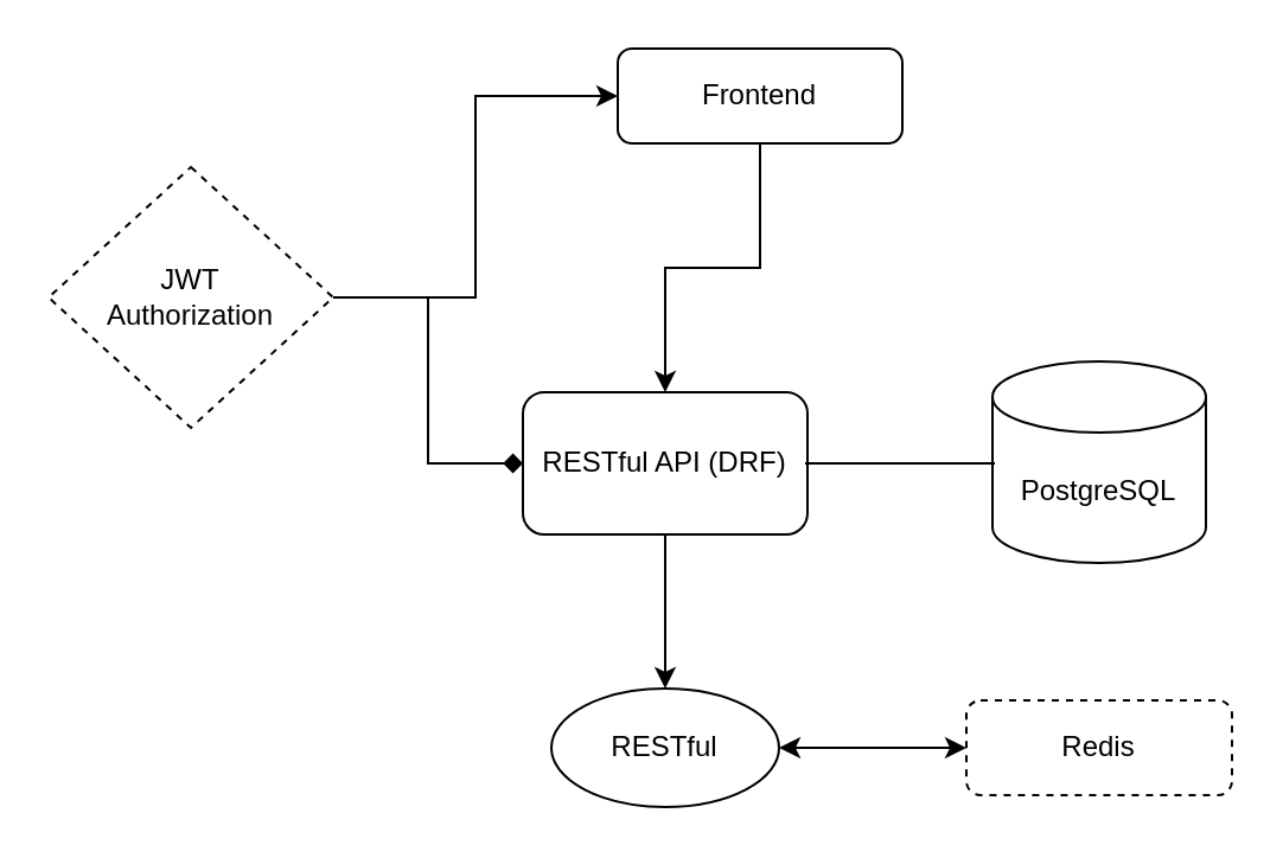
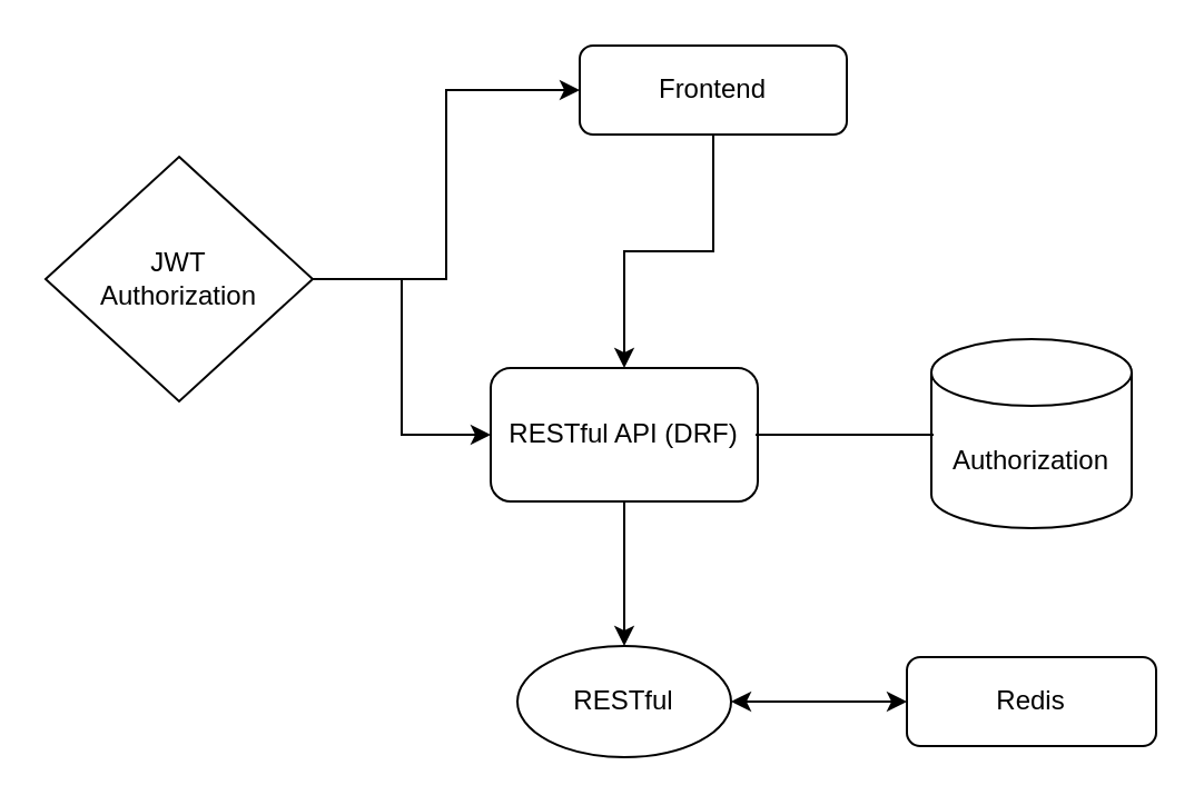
- <mxCell id="8" value="JWT&lt;div&gt;Authorization&lt;/div&gt;" style="rhombus;whiteSpace=wrap;html=1;dashed=1;" vertex="1" parent="1"><mxGeometry x="20" y="70" width="120" height="110" as="geometry" /></mxCell>
+ <mxCell id="8" value="JWT&lt;div&gt;Authorization&lt;/div&gt;" style="rhombus;whiteSpace=wrap;html=1;" vertex="1" parent="1"><mxGeometry x="20" y="70" width="120" height="110" as="geometry" /></mxCell>
- <mxCell id="7" style="edgeStyle=orthogonalEdgeStyle;rounded=0;orthogonalLoop=1;jettySize=auto;html=1;entryX=0;entryY=0.5;entryDx=0;entryDy=0;endArrow=diamond;" edge="1" parent="1" source="8" target="3"><mxGeometry relative="1" as="geometry" /></mxCell>
+ <mxCell id="7" style="edgeStyle=orthogonalEdgeStyle;rounded=0;orthogonalLoop=1;jettySize=auto;html=1;entryX=0;entryY=0.5;entryDx=0;entryDy=0;" edge="1" parent="1" source="8" target="3"><mxGeometry relative="1" as="geometry" /></mxCell>
- <mxCell id="9" value="PostgreSQL" style="shape=cylinder3;whiteSpace=wrap;html=1;boundedLbl=1;backgroundOutline=1;size=15;" vertex="1" parent="1"><mxGeometry x="418" y="152" width="90" height="85" as="geometry" /></mxCell>
+ <mxCell id="9" value="Authorization" style="shape=cylinder3;whiteSpace=wrap;html=1;boundedLbl=1;backgroundOutline=1;size=15;" vertex="1" parent="1"><mxGeometry x="418" y="152" width="90" height="85" as="geometry" /></mxCell>
- <mxCell id="12" value="Redis" style="rounded=1;whiteSpace=wrap;html=1;dashed=1;" vertex="1" parent="1"><mxGeometry x="407" y="295" width="112" height="40" as="geometry" /></mxCell>
+ <mxCell id="12" value="Redis" style="rounded=1;whiteSpace=wrap;html=1;" vertex="1" parent="1"><mxGeometry x="407" y="295" width="112" height="40" as="geometry" /></mxCell>
